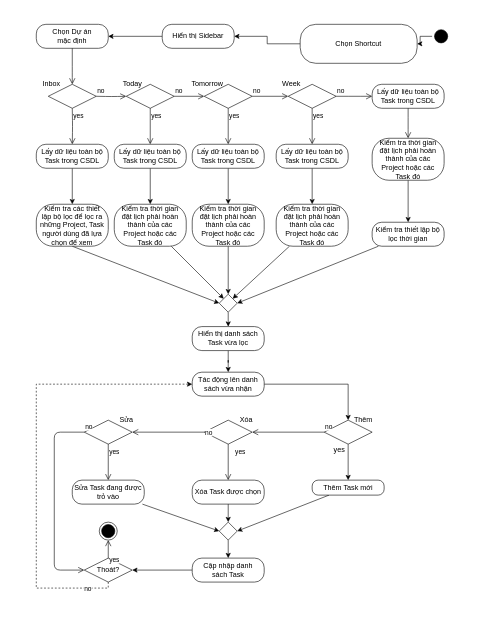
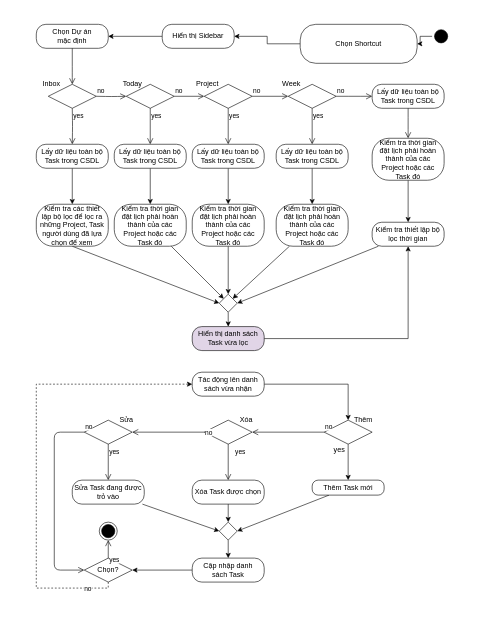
- <mxCell id="81" value="Tomorrow" style="text;html=1;align=center;verticalAlign=middle;resizable=0;points=[];autosize=1;" vertex="1" parent="1"><mxGeometry x="310" y="130" width="70" height="20" as="geometry" /></mxCell>
+ <mxCell id="81" value="Project" style="text;html=1;align=center;verticalAlign=middle;resizable=0;points=[];autosize=1;" vertex="1" parent="1"><mxGeometry x="310" y="130" width="70" height="20" as="geometry" /></mxCell>
- <mxCell id="12" value="Hiển thị danh sách Task vừa lọc" style="rounded=1;whiteSpace=wrap;html=1;arcSize=40;" parent="1" vertex="1"><mxGeometry x="320" y="544" width="120" height="40" as="geometry" /></mxCell>
+ <mxCell id="12" value="Hiển thị danh sách Task vừa lọc" style="rounded=1;whiteSpace=wrap;html=1;arcSize=40;fillColor=#e1d5e7;" parent="1" vertex="1"><mxGeometry x="320" y="544" width="120" height="40" as="geometry" /></mxCell>
- <mxCell id="11" style="edgeStyle=orthogonalEdgeStyle;rounded=0;orthogonalLoop=1;jettySize=auto;html=1;entryX=0.5;entryY=0;entryDx=0;entryDy=0;strokeColor=#000000;" parent="1" source="12" target="14" edge="1"><mxGeometry relative="1" as="geometry" /></mxCell>
+ <mxCell id="11" style="edgeStyle=orthogonalEdgeStyle;rounded=0;orthogonalLoop=1;jettySize=auto;html=1;strokeColor=#000000;" parent="1" source="12" target="43" edge="1"><mxGeometry relative="1" as="geometry" /></mxCell>
- <mxCell id="64" value="Thoát?" style="rhombus;whiteSpace=wrap;html=1;" parent="1" vertex="1"><mxGeometry x="140" y="930" width="80" height="40" as="geometry" /></mxCell>
+ <mxCell id="64" value="Chọn?" style="rhombus;whiteSpace=wrap;html=1;" parent="1" vertex="1"><mxGeometry x="140" y="930" width="80" height="40" as="geometry" /></mxCell>
